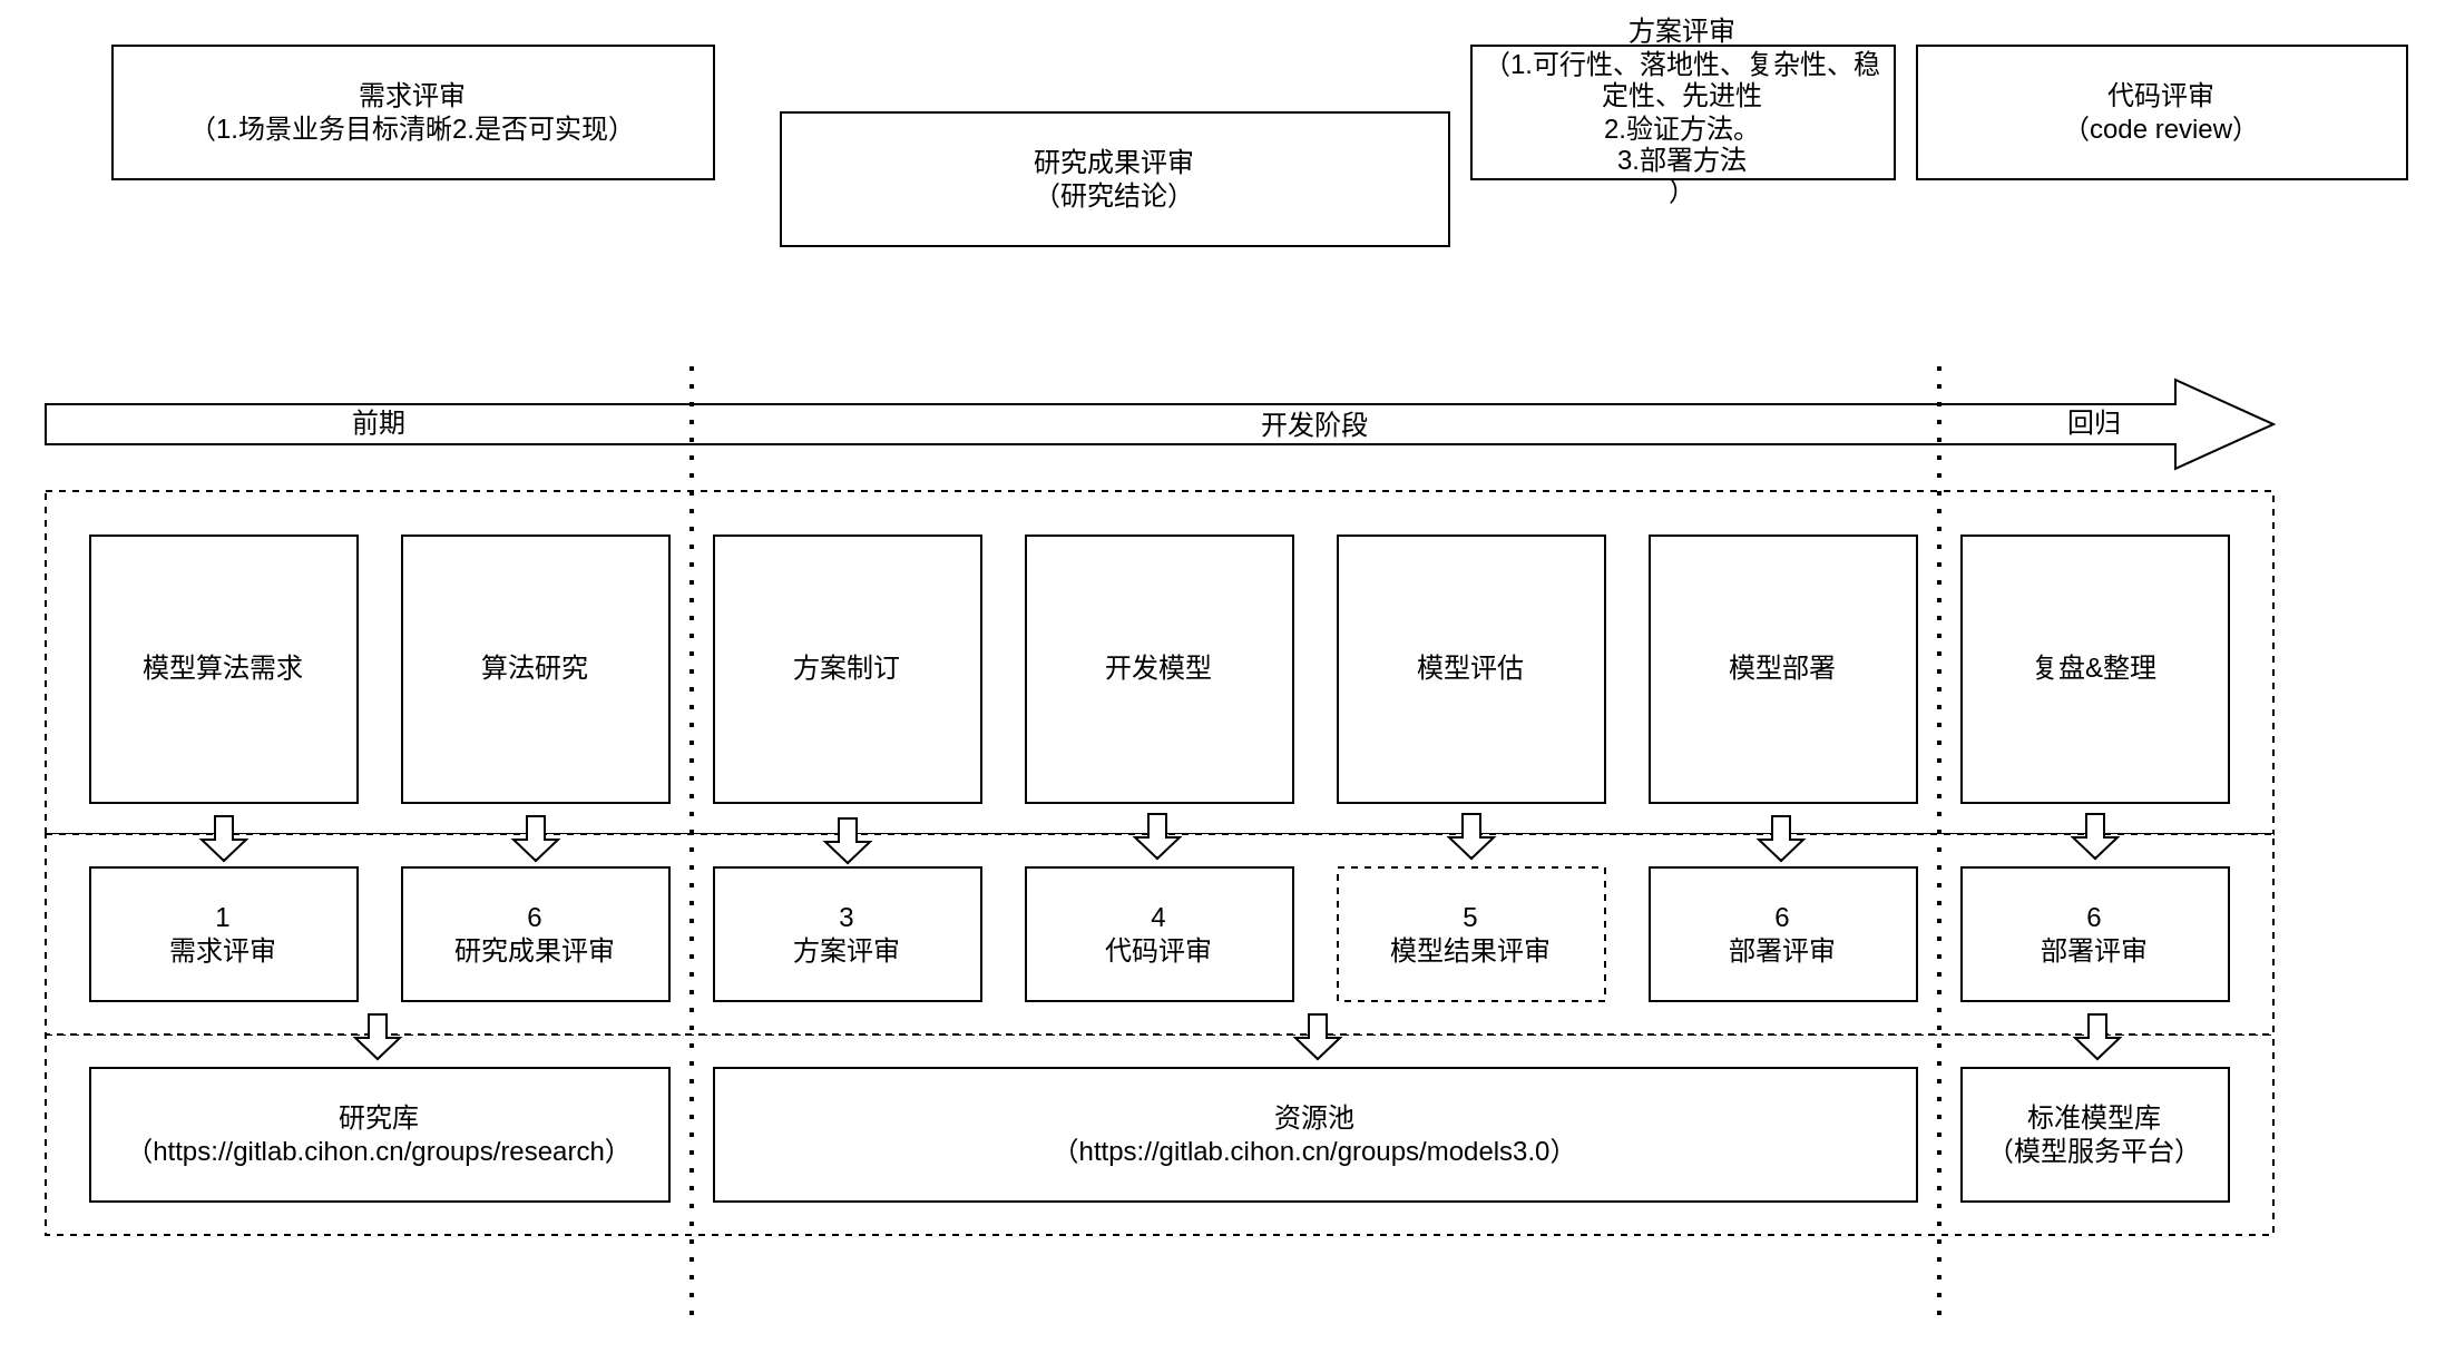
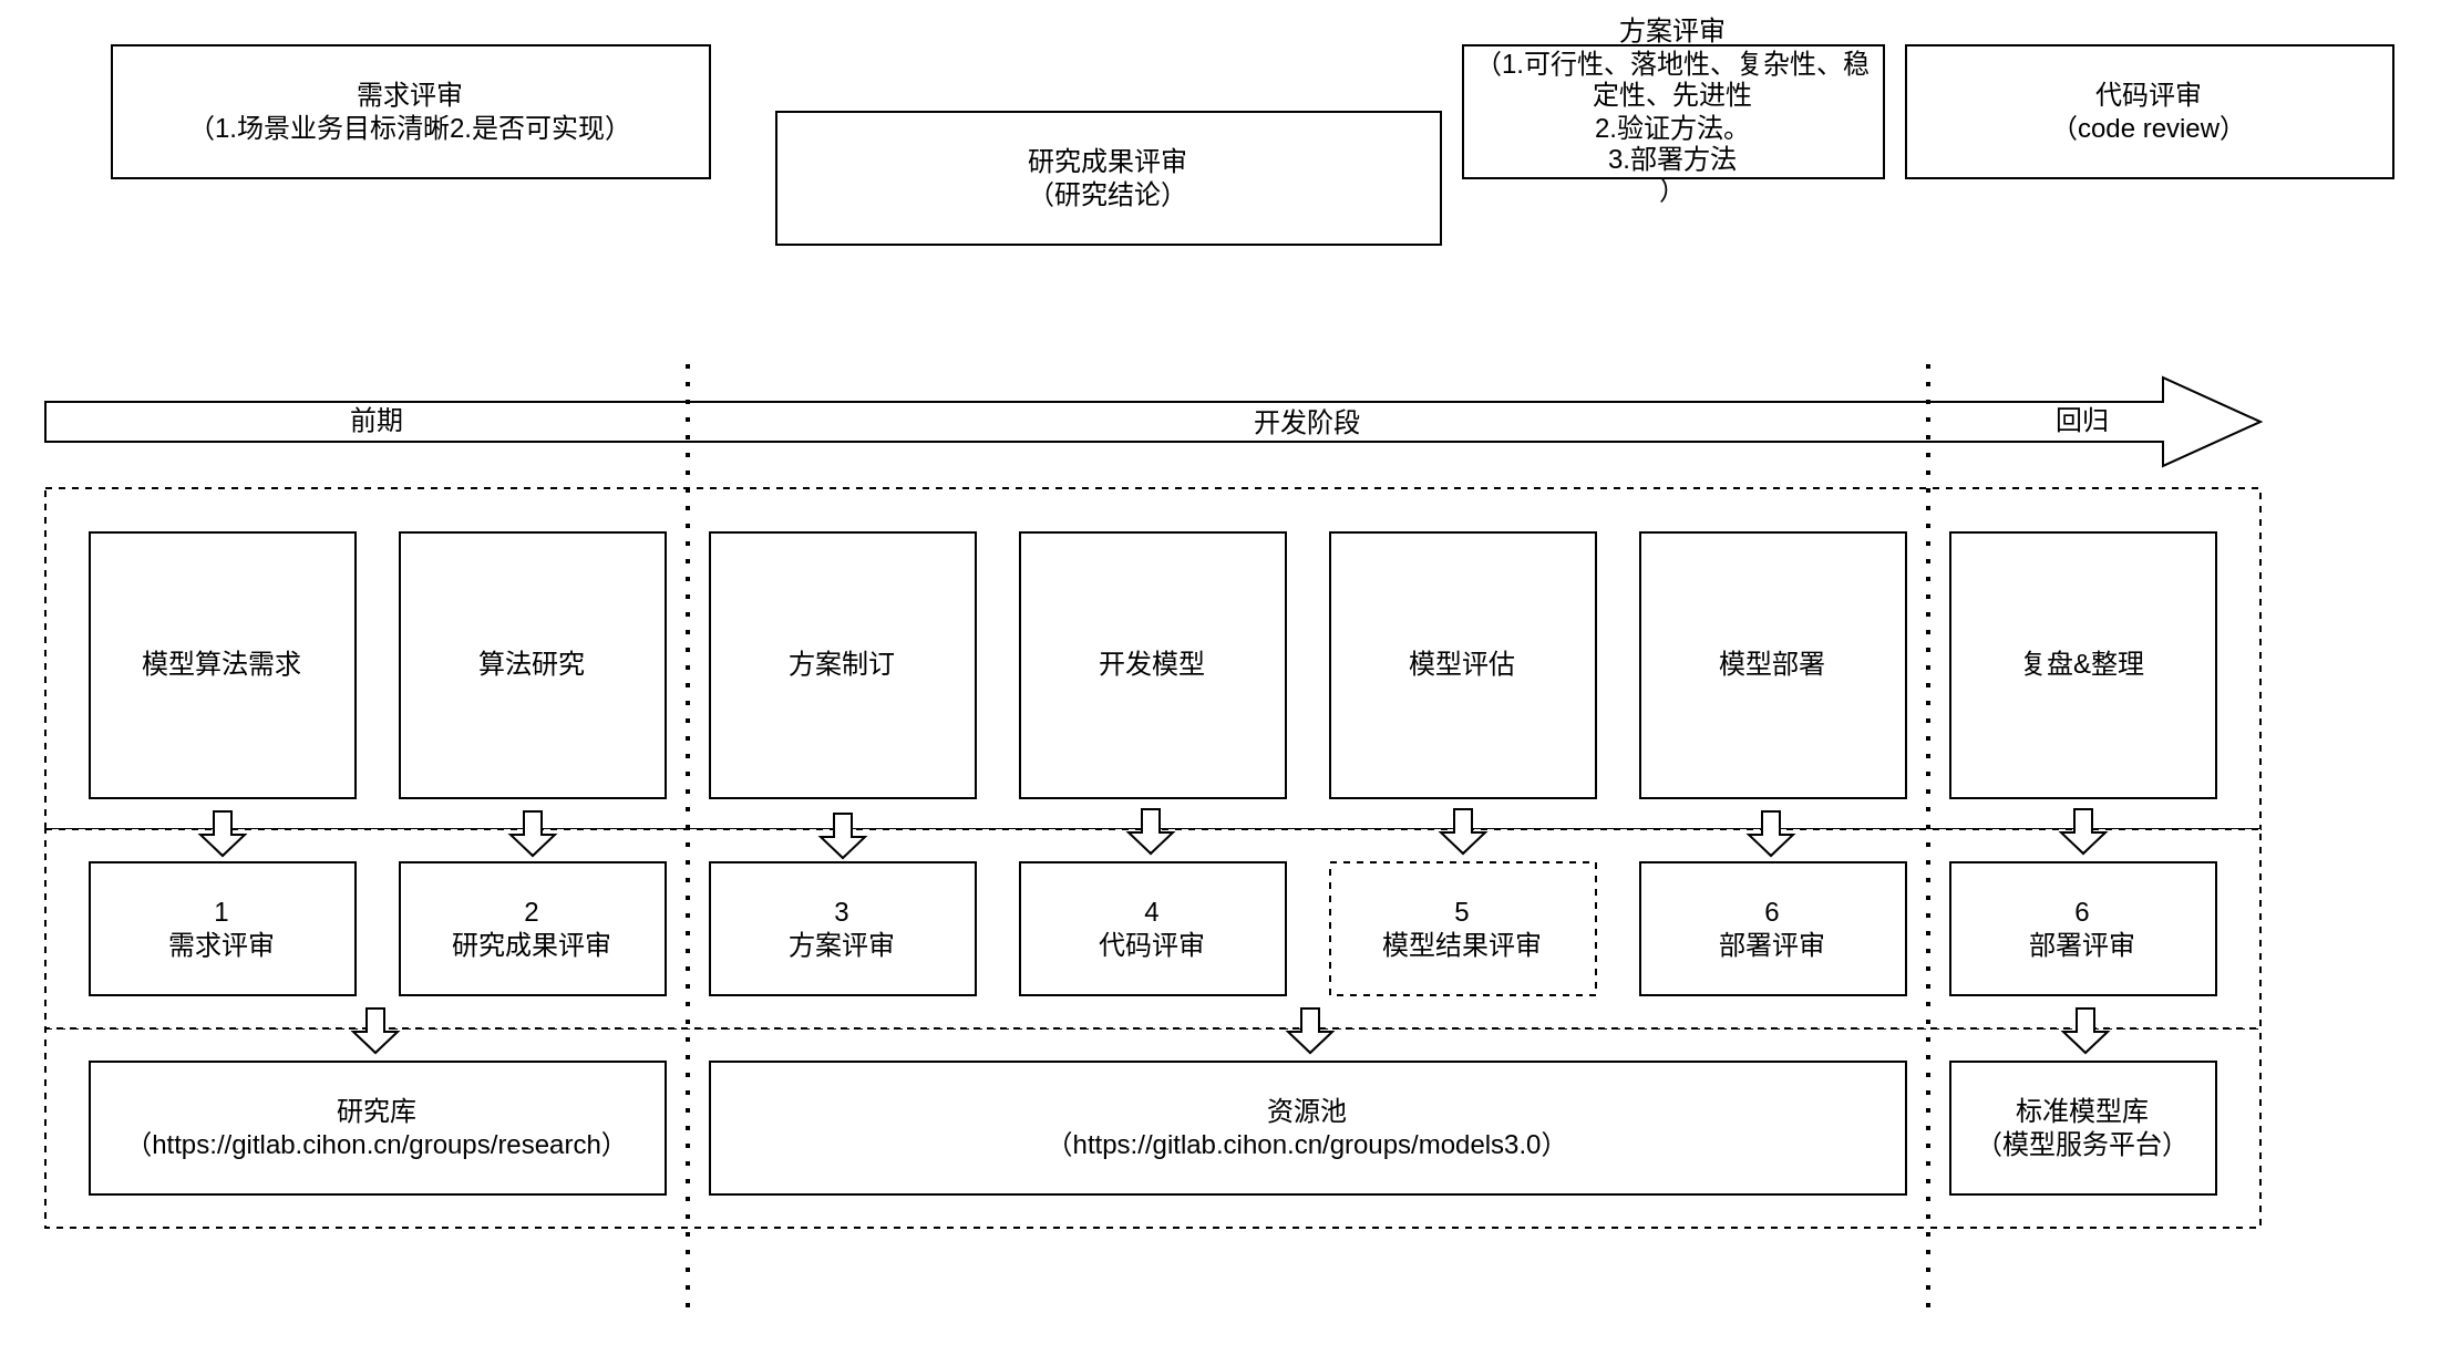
- <mxCell id="23" value="6&lt;br&gt;研究成果评审" style="rounded=0;whiteSpace=wrap;html=1;" vertex="1" parent="1"><mxGeometry x="180" y="389" width="120" height="60" as="geometry" /></mxCell>
+ <mxCell id="23" value="2&lt;br&gt;研究成果评审" style="rounded=0;whiteSpace=wrap;html=1;" vertex="1" parent="1"><mxGeometry x="180" y="389" width="120" height="60" as="geometry" /></mxCell>
